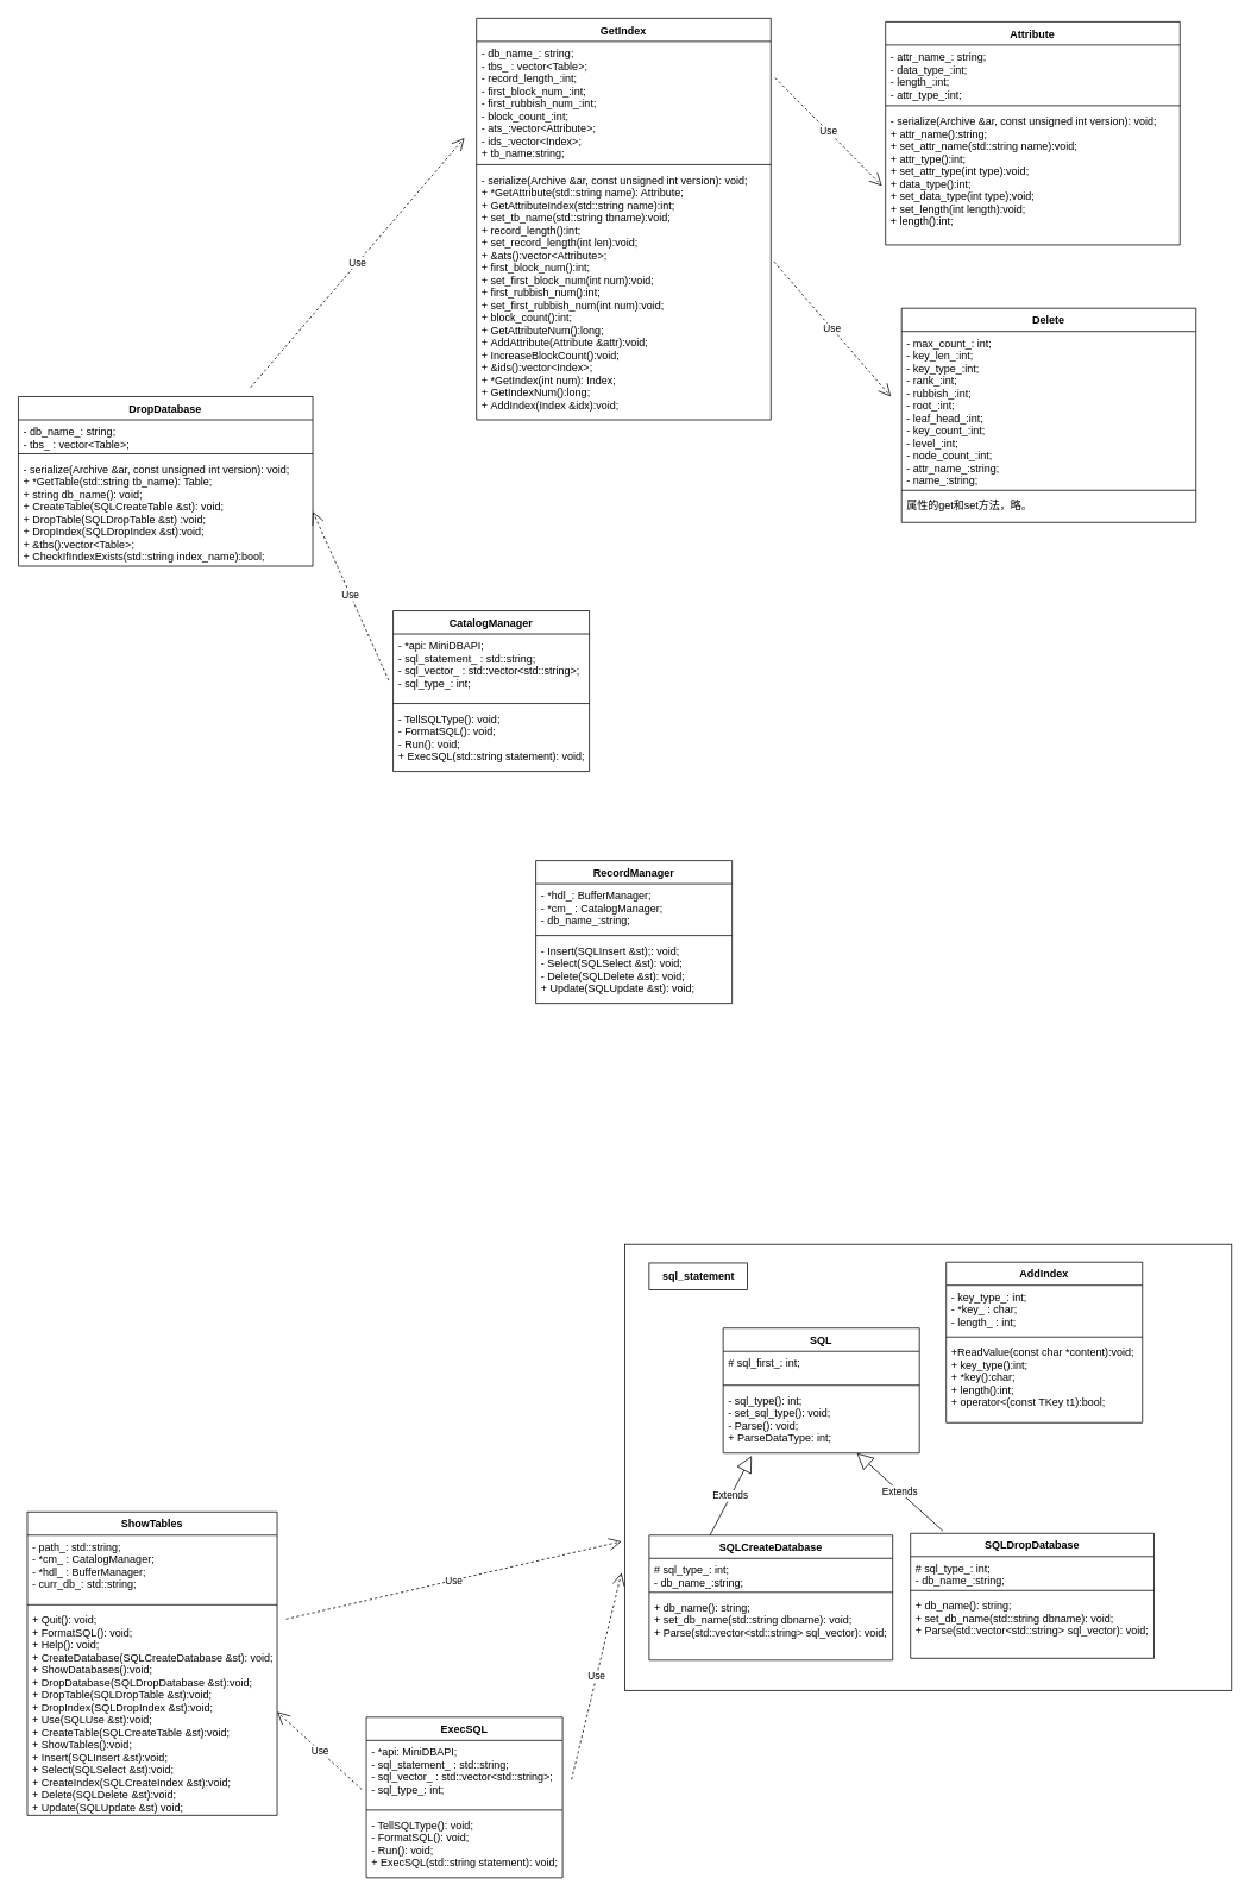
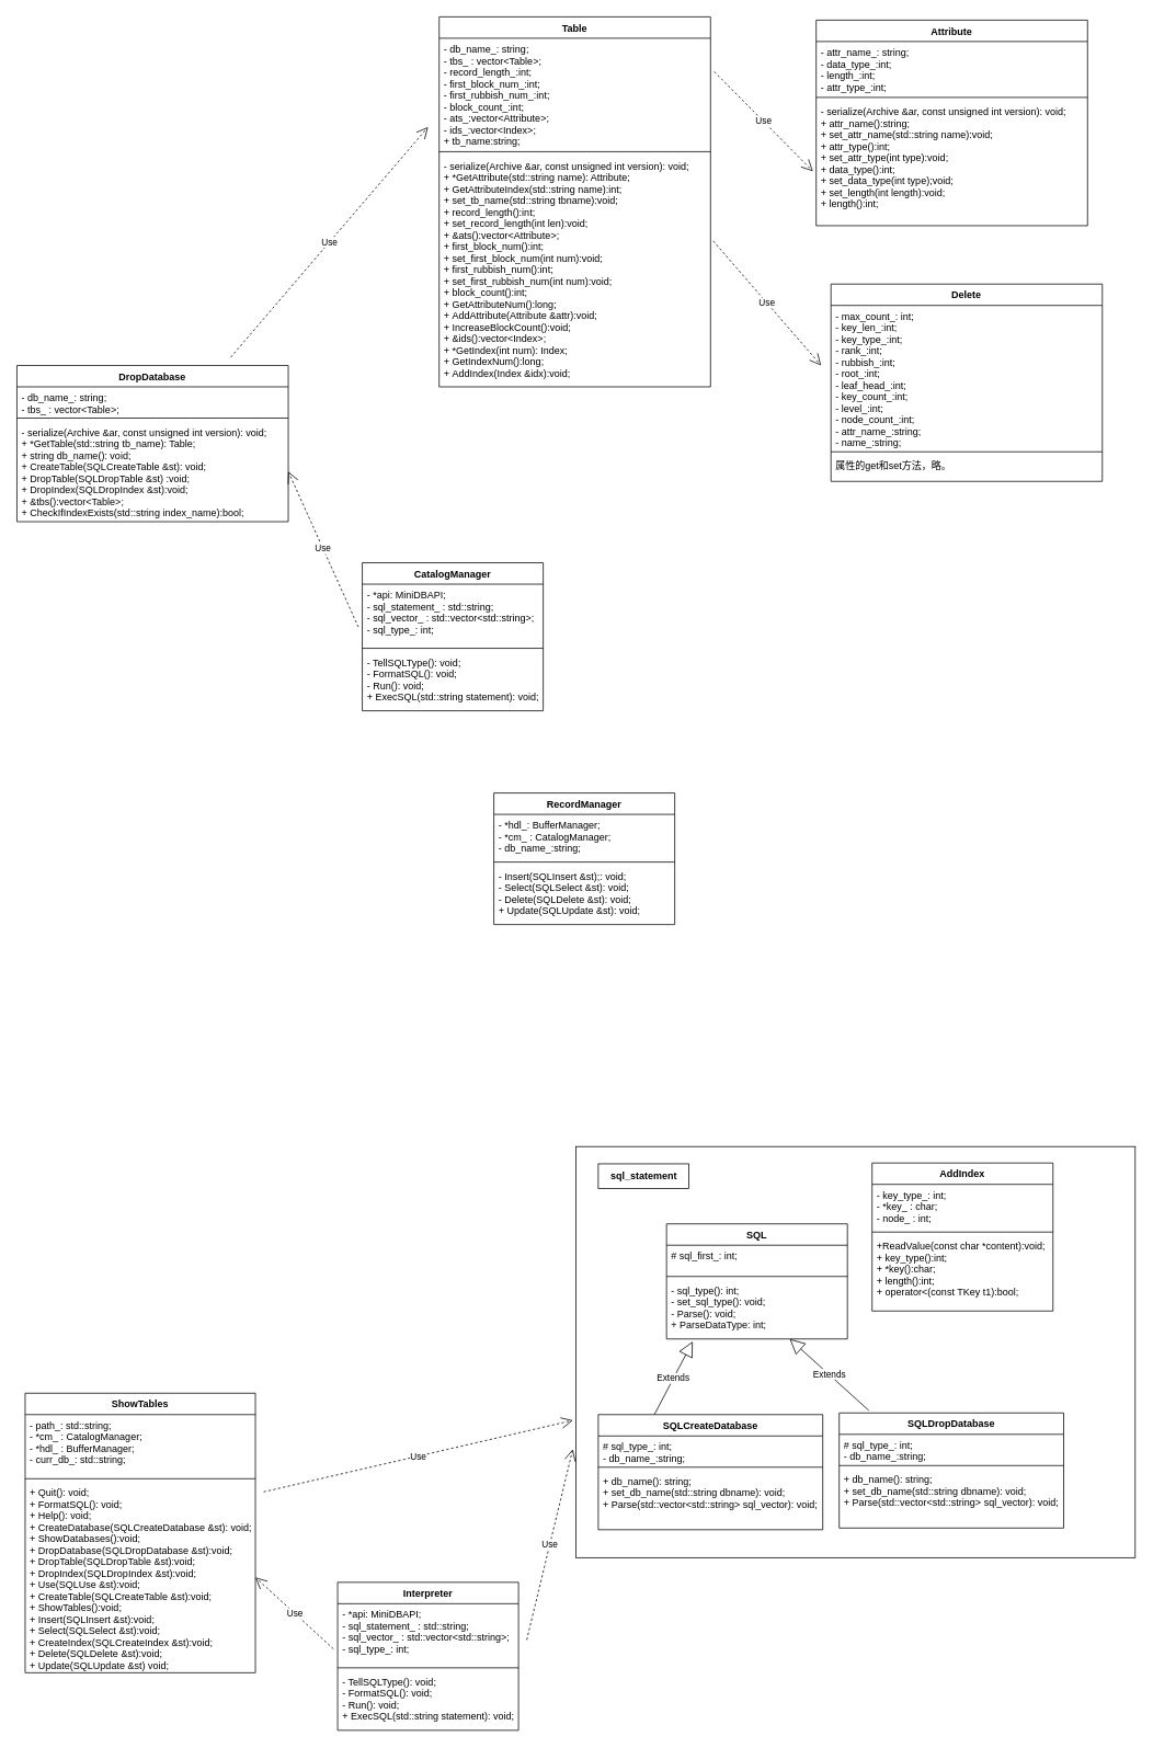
- <mxCell id="41" value="GetIndex" style="swimlane;fontStyle=1;align=center;verticalAlign=top;childLayout=stackLayout;horizontal=1;startSize=26;horizontalStack=0;resizeParent=1;resizeParentMax=0;resizeLast=0;collapsible=1;marginBottom=0;" vertex="1" parent="1"><mxGeometry x="533.5" y="20" width="330" height="450" as="geometry" /></mxCell>
+ <mxCell id="41" value="Table" style="swimlane;fontStyle=1;align=center;verticalAlign=top;childLayout=stackLayout;horizontal=1;startSize=26;horizontalStack=0;resizeParent=1;resizeParentMax=0;resizeLast=0;collapsible=1;marginBottom=0;" vertex="1" parent="1"><mxGeometry x="533.5" y="20" width="330" height="450" as="geometry" /></mxCell>
- <mxCell id="15" value="- key_type_: int;&#10;- *key_ : char;&#10;- length_ : int;" style="text;strokeColor=none;fillColor=none;align=left;verticalAlign=top;spacingLeft=4;spacingRight=4;overflow=hidden;rotatable=0;points=[[0,0.5],[1,0.5]];portConstraint=eastwest;" vertex="1" parent="14"><mxGeometry y="26" width="220" height="54" as="geometry" /></mxCell>
+ <mxCell id="15" value="- key_type_: int;&#10;- *key_ : char;&#10;- node_ : int;" style="text;strokeColor=none;fillColor=none;align=left;verticalAlign=top;spacingLeft=4;spacingRight=4;overflow=hidden;rotatable=0;points=[[0,0.5],[1,0.5]];portConstraint=eastwest;" vertex="1" parent="14"><mxGeometry y="26" width="220" height="54" as="geometry" /></mxCell>
- <mxCell id="3" value="ExecSQL" style="swimlane;fontStyle=1;align=center;verticalAlign=top;childLayout=stackLayout;horizontal=1;startSize=26;horizontalStack=0;resizeParent=1;resizeParentMax=0;resizeLast=0;collapsible=1;marginBottom=0;" vertex="1" parent="1"><mxGeometry x="410" y="1924" width="220" height="180" as="geometry" /></mxCell>
+ <mxCell id="3" value="Interpreter" style="swimlane;fontStyle=1;align=center;verticalAlign=top;childLayout=stackLayout;horizontal=1;startSize=26;horizontalStack=0;resizeParent=1;resizeParentMax=0;resizeLast=0;collapsible=1;marginBottom=0;" vertex="1" parent="1"><mxGeometry x="410" y="1924" width="220" height="180" as="geometry" /></mxCell>
